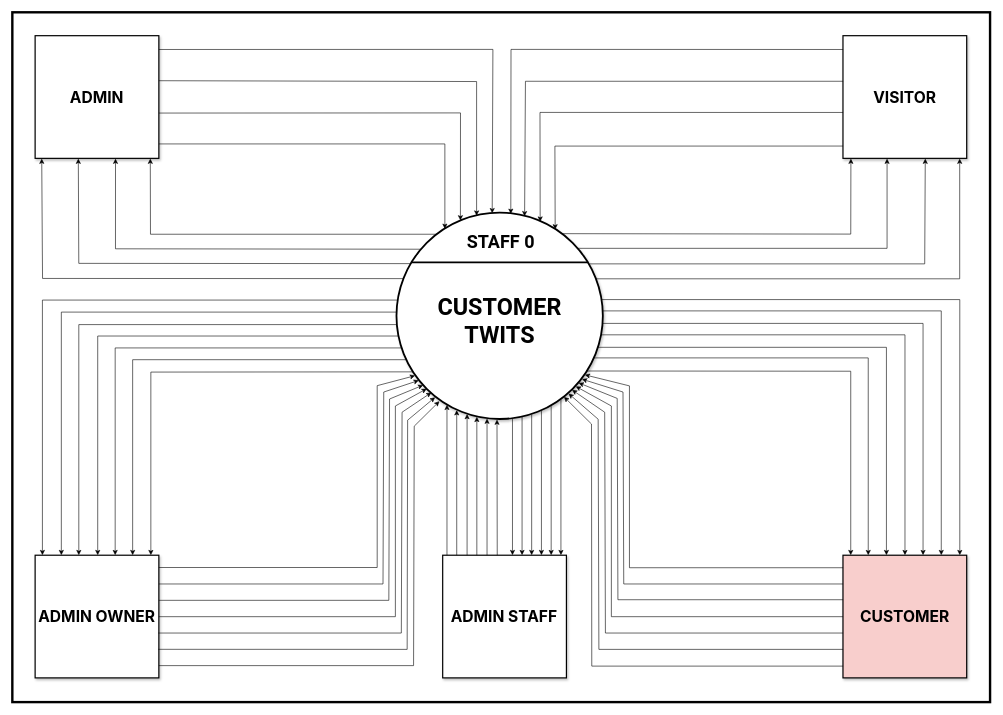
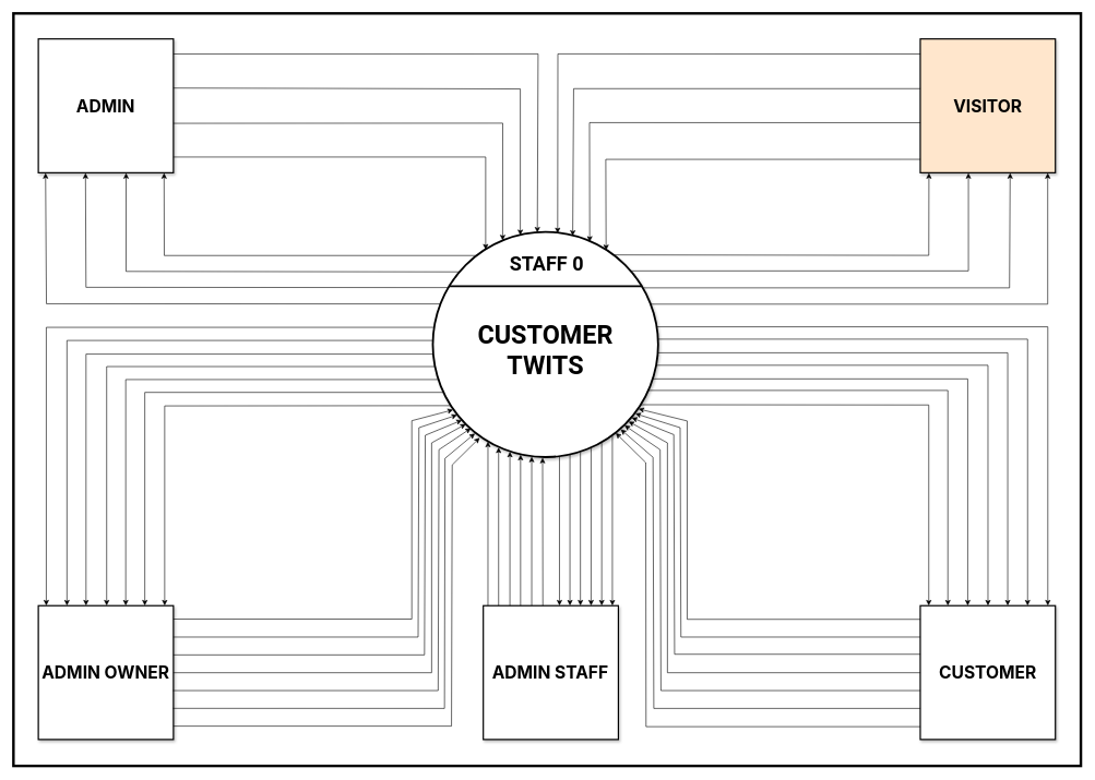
- <mxCell id="5" value="&lt;font style=&quot;font-size: 26px;&quot;&gt;VISITOR&lt;/font&gt;" style="rounded=0;whiteSpace=wrap;html=1;fontSize=26;fontFamily=Inter;strokeWidth=2;shadow=1;fontSource=https%3A%2F%2Ffonts.googleapis.com%2Fcss%3Ffamily%3DInter;fontStyle=1" vertex="1" parent="1"><mxGeometry x="1404.785" y="59.001" width="206.265" height="204.503" as="geometry" /></mxCell>
+ <mxCell id="5" value="&lt;font style=&quot;font-size: 26px;&quot;&gt;VISITOR&lt;/font&gt;" style="rounded=0;whiteSpace=wrap;html=1;fontSize=26;fontFamily=Inter;strokeWidth=2;shadow=1;fontSource=https%3A%2F%2Ffonts.googleapis.com%2Fcss%3Ffamily%3DInter;fontStyle=1;fillColor=#ffe6cc;" vertex="1" parent="1"><mxGeometry x="1404.785" y="59.001" width="206.265" height="204.503" as="geometry" /></mxCell>
- <mxCell id="4" value="CUSTOMER" style="rounded=0;whiteSpace=wrap;html=1;fontSize=26;fontFamily=Inter;strokeWidth=2;shadow=1;fontStyle=1;fontSource=https%3A%2F%2Ffonts.googleapis.com%2Fcss%3Ffamily%3DInter;fillColor=#f8cecc;" vertex="1" parent="1"><mxGeometry x="1404.785" y="925.132" width="206.265" height="204.503" as="geometry" /></mxCell>
+ <mxCell id="4" value="CUSTOMER" style="rounded=0;whiteSpace=wrap;html=1;fontSize=26;fontFamily=Inter;strokeWidth=2;shadow=1;fontStyle=1;fontSource=https%3A%2F%2Ffonts.googleapis.com%2Fcss%3Ffamily%3DInter;" vertex="1" parent="1"><mxGeometry x="1404.785" y="925.132" width="206.265" height="204.503" as="geometry" /></mxCell>
